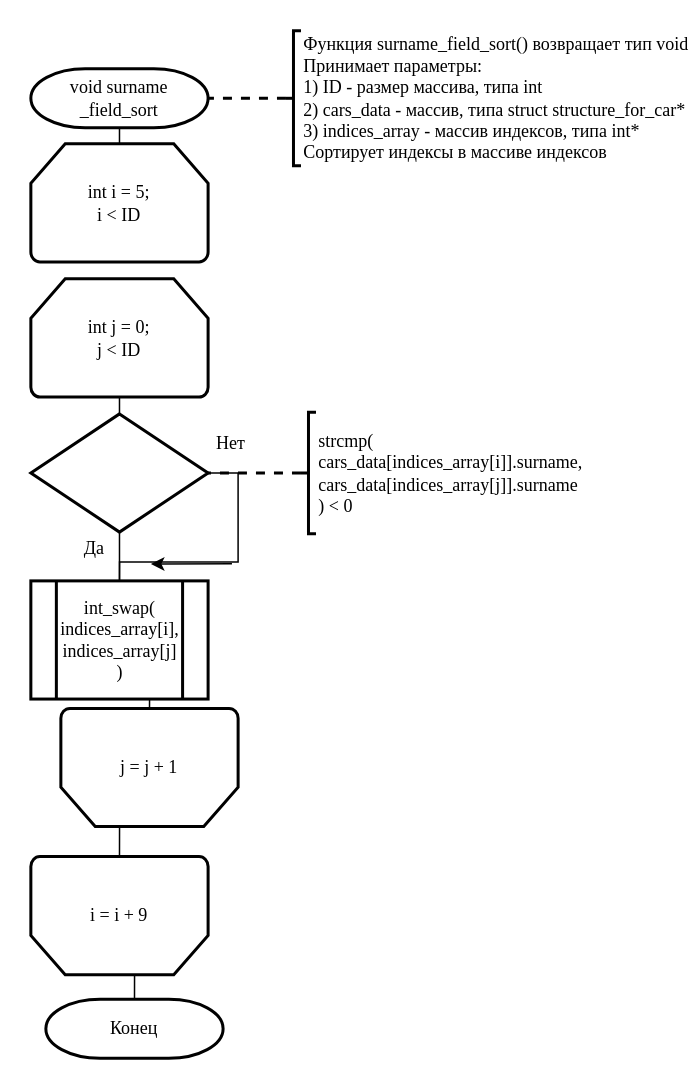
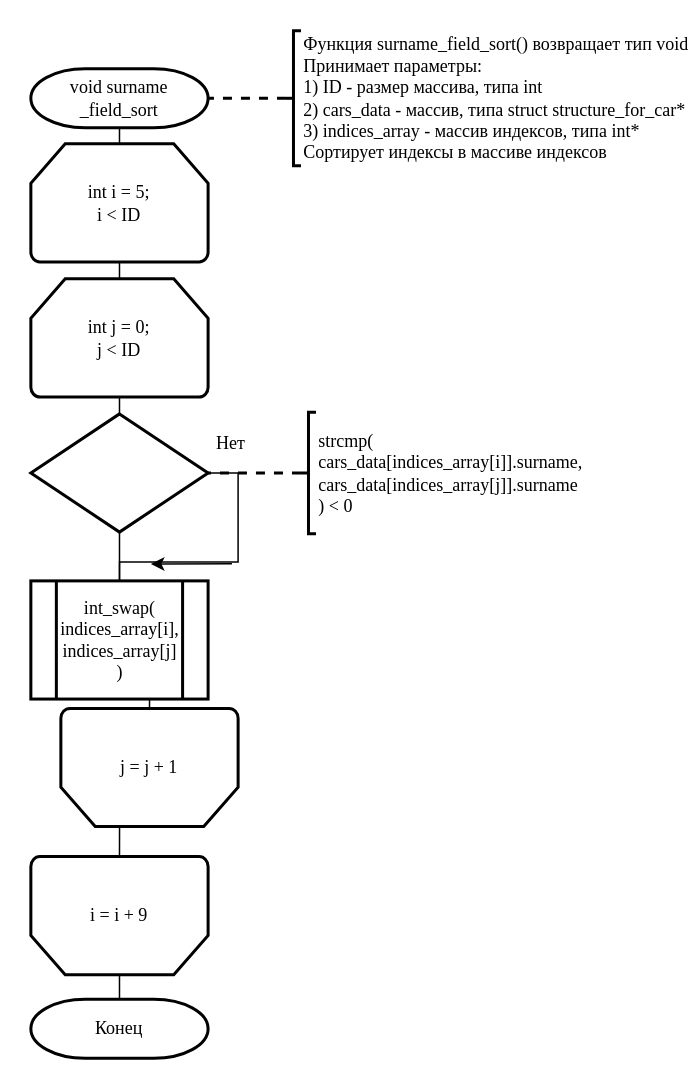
+ <mxCell id="4" style="edgeStyle=orthogonalEdgeStyle;rounded=0;orthogonalLoop=1;jettySize=auto;html=1;exitX=0.5;exitY=1;exitDx=0;exitDy=0;exitPerimeter=0;entryX=0.5;entryY=0;entryDx=0;entryDy=0;entryPerimeter=0;endArrow=none;endFill=0;strokeWidth=1;fontFamily=Times New Roman;" edge="1" parent="1" source="5" target="7"><mxGeometry relative="1" as="geometry" /></mxCell>
- <mxCell id="20" value="Да" style="text;html=1;align=center;verticalAlign=middle;resizable=0;points=[];autosize=1;fontFamily=Times New Roman;" vertex="1" parent="1"><mxGeometry x="47" y="355.19" width="30" height="20" as="geometry" /></mxCell>
- <mxCell id="24" value="&lt;font face=&quot;Times New Roman&quot;&gt;Конец&lt;/font&gt;" style="strokeWidth=2;html=1;shape=mxgraph.flowchart.terminator;whiteSpace=wrap;" vertex="1" parent="1"><mxGeometry x="30" y="665.32" width="118.11" height="39.37" as="geometry" /></mxCell>
+ <mxCell id="24" value="&lt;font face=&quot;Times New Roman&quot;&gt;Конец&lt;/font&gt;" style="strokeWidth=2;html=1;shape=mxgraph.flowchart.terminator;whiteSpace=wrap;" vertex="1" parent="1"><mxGeometry x="20" y="665.32" width="118.11" height="39.37" as="geometry" /></mxCell>
